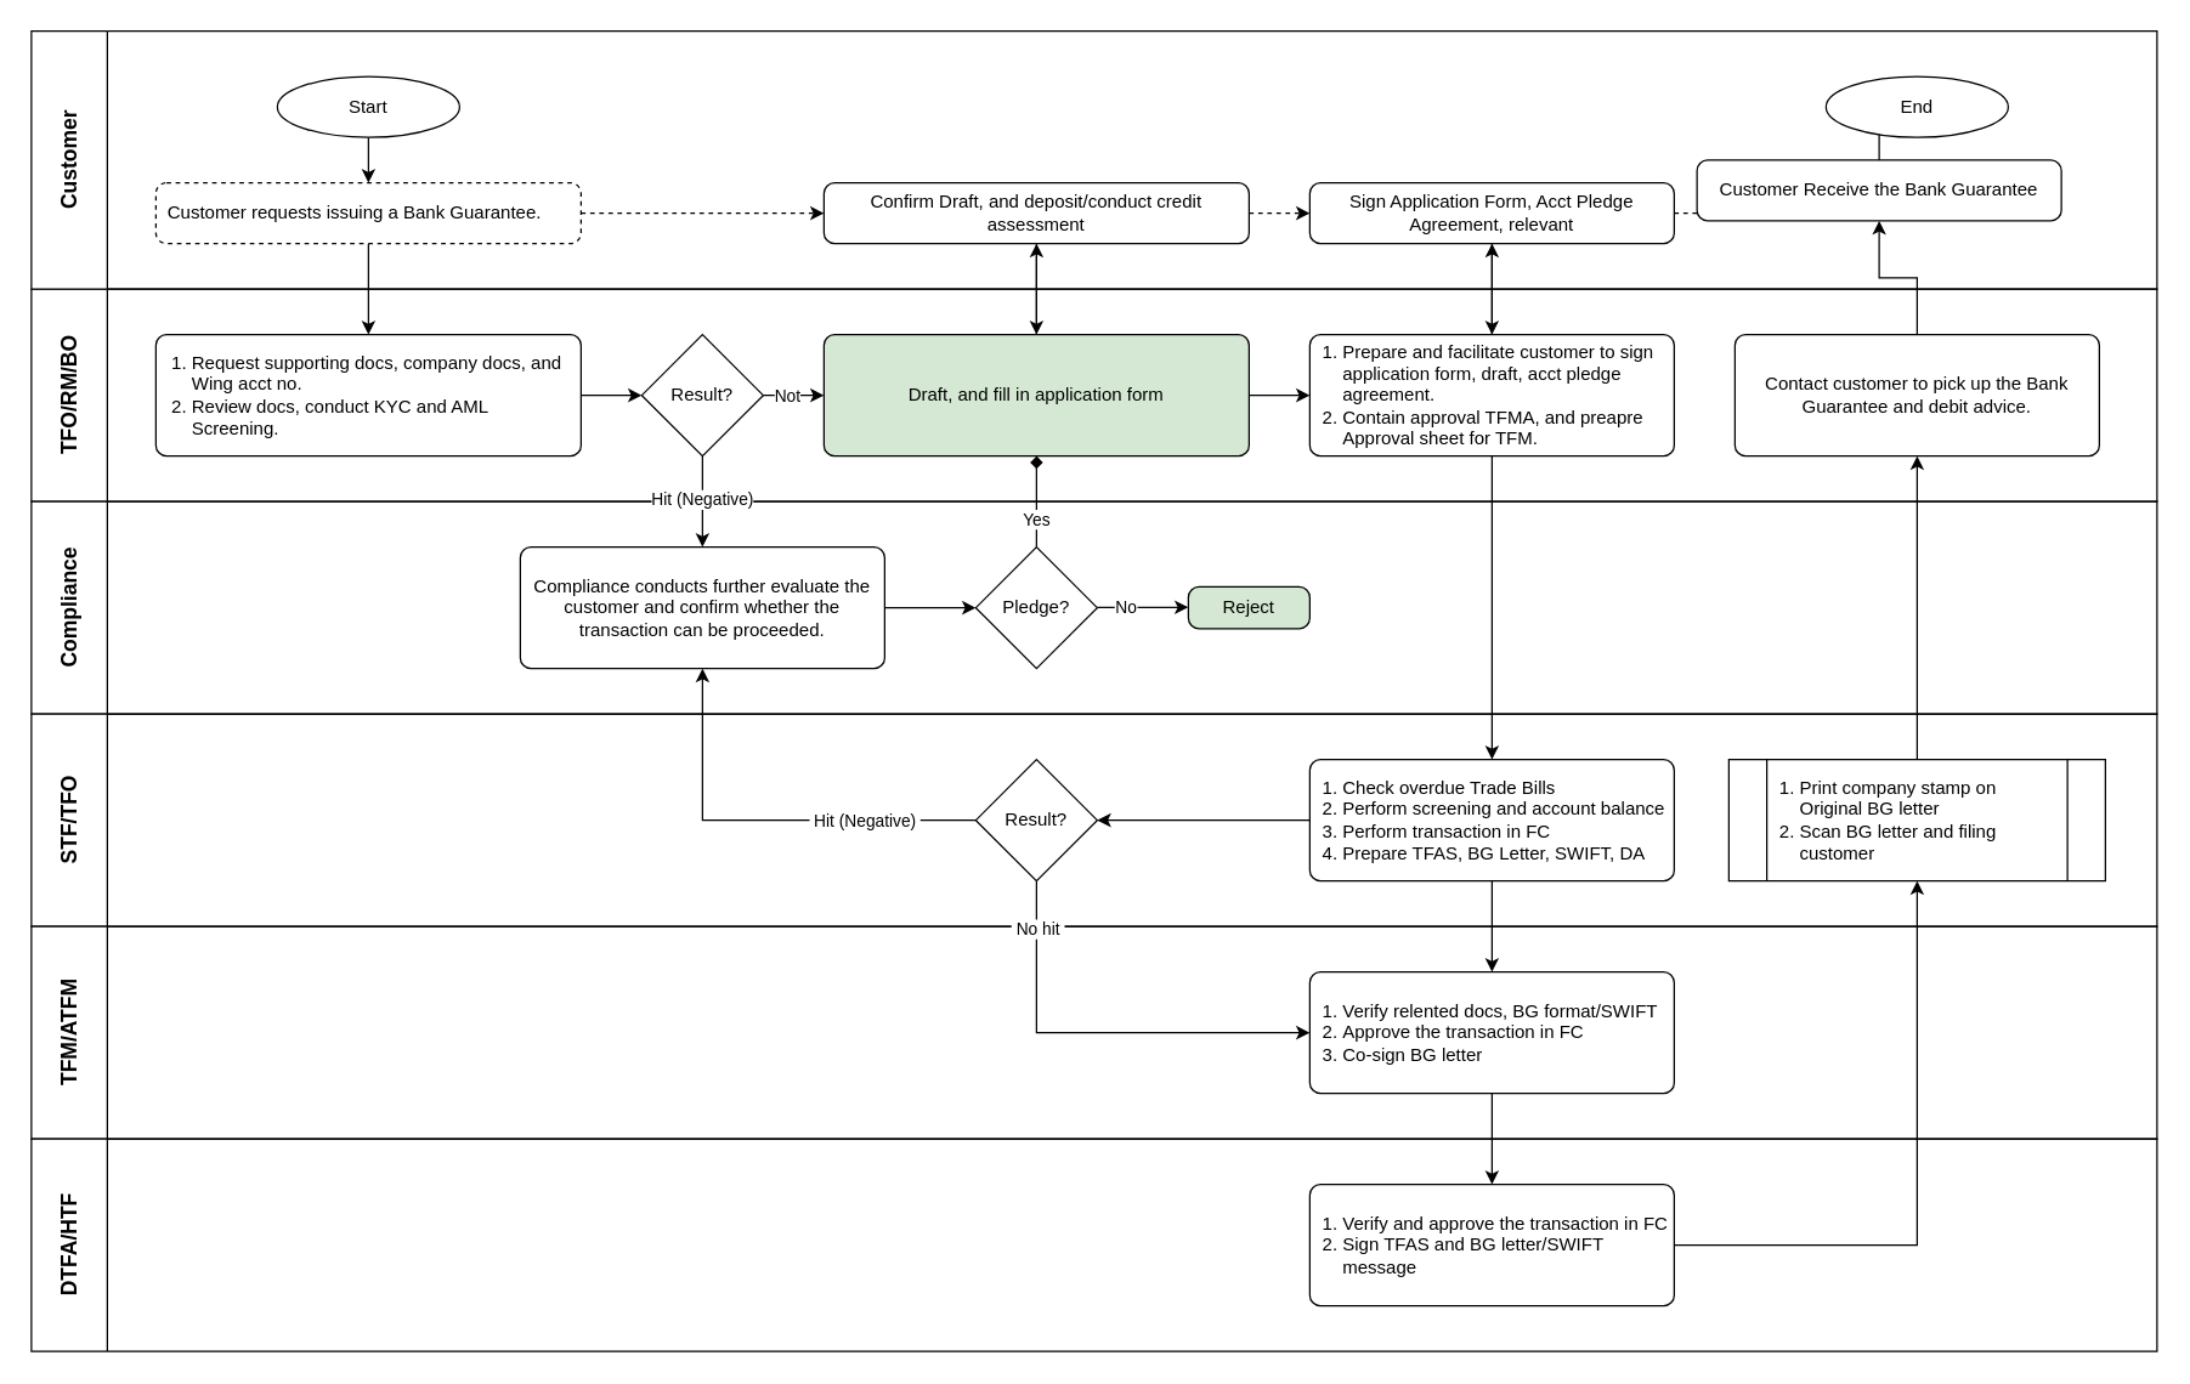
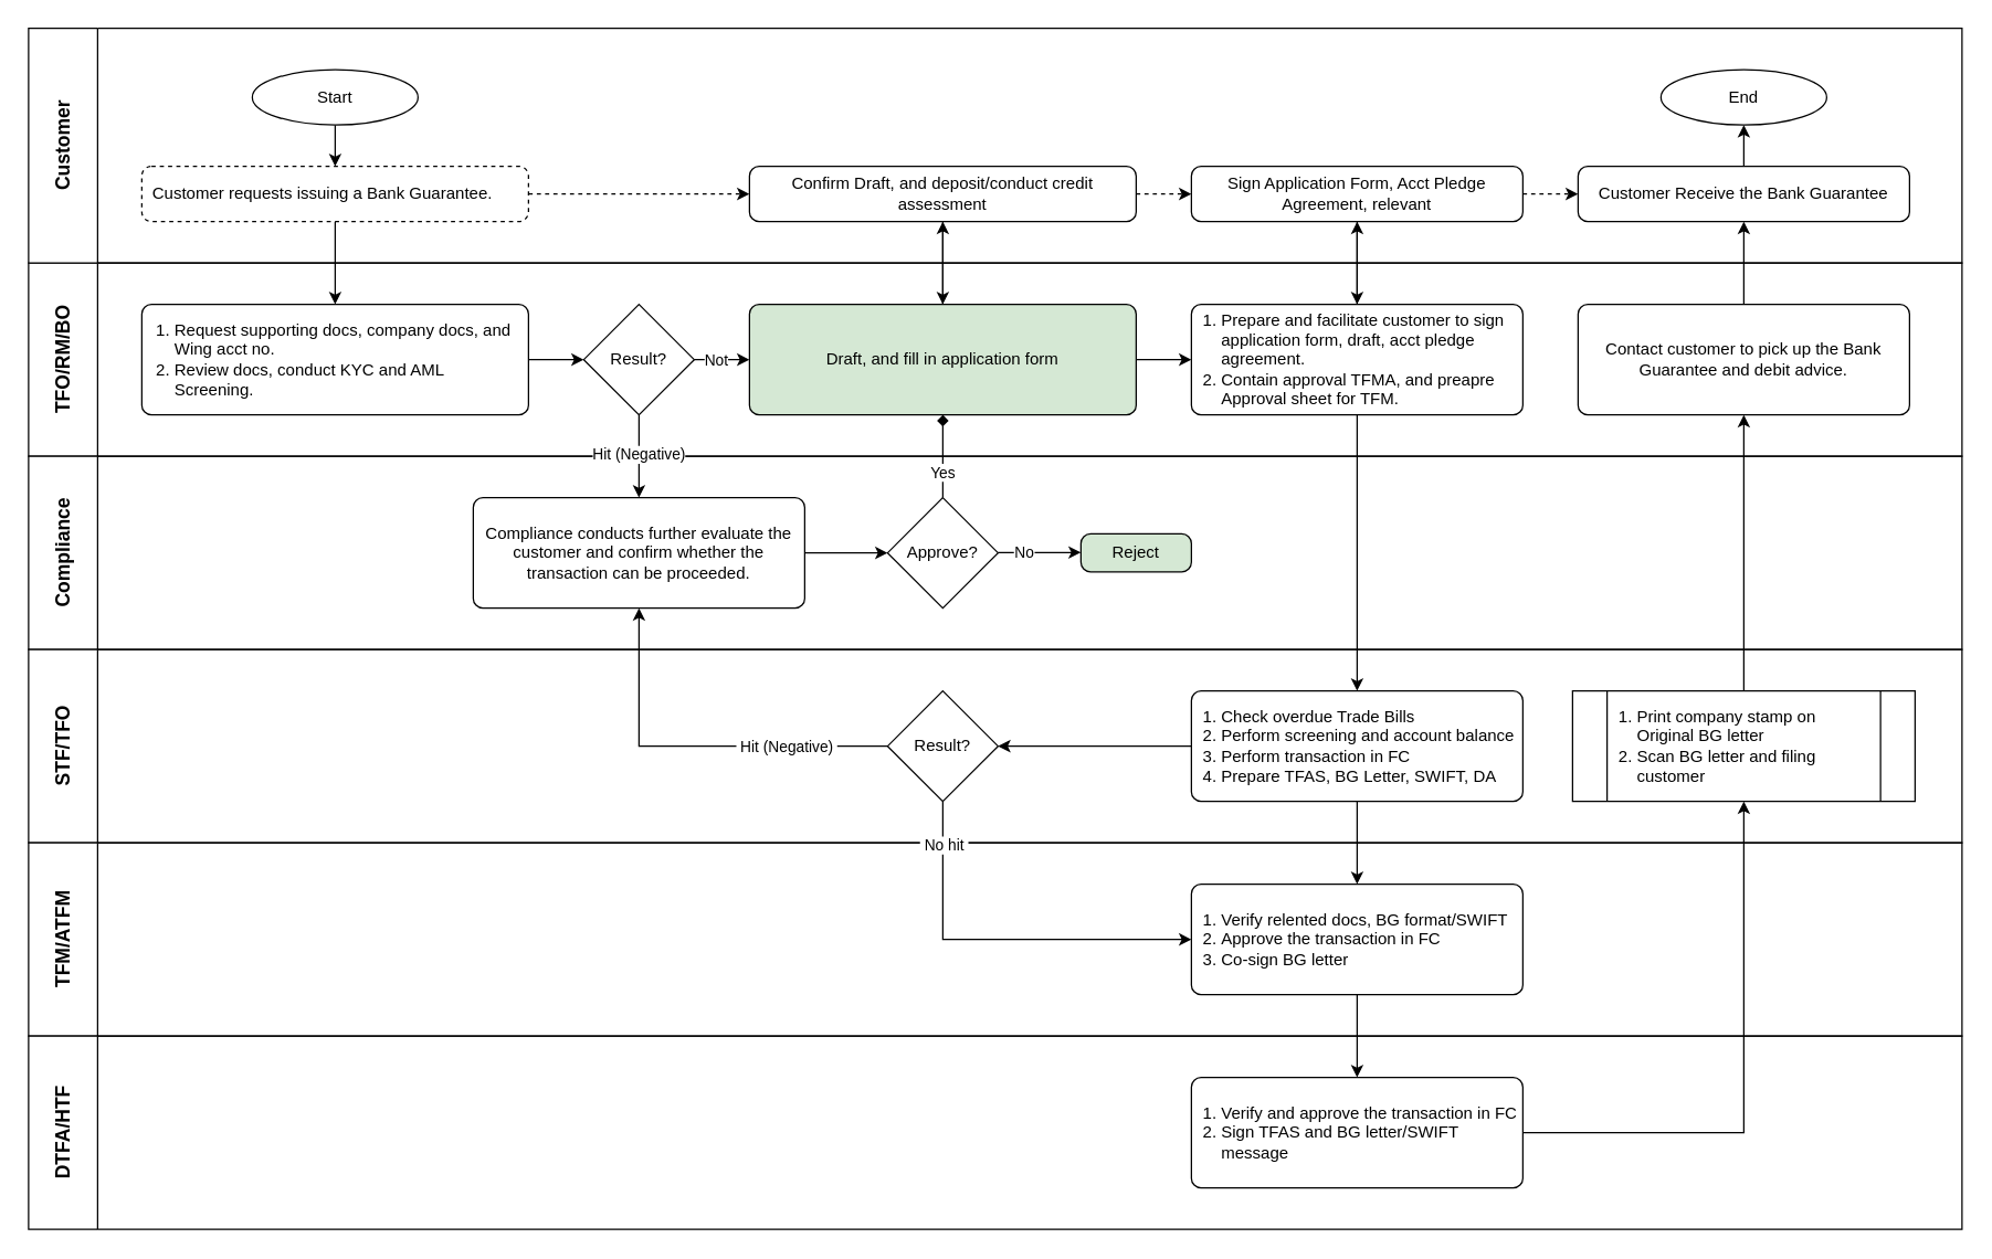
- <mxCell id="45" value="Customer Receive the Bank Guarantee" style="rounded=1;whiteSpace=wrap;html=1;absoluteArcSize=1;arcSize=14;strokeWidth=1;" parent="1" vertex="1"><mxGeometry x="1117" y="105" width="240" height="40" as="geometry" /></mxCell>
+ <mxCell id="45" value="Customer Receive the Bank Guarantee" style="rounded=1;whiteSpace=wrap;html=1;absoluteArcSize=1;arcSize=14;strokeWidth=1;" parent="1" vertex="1"><mxGeometry x="1142" y="120" width="240" height="40" as="geometry" /></mxCell>
- <mxCell id="26" value="Pledge?" style="strokeWidth=1;html=1;shape=mxgraph.flowchart.decision;whiteSpace=wrap;" parent="1" vertex="1"><mxGeometry x="642" y="360" width="80" height="80" as="geometry" /></mxCell>
+ <mxCell id="26" value="Approve?" style="strokeWidth=1;html=1;shape=mxgraph.flowchart.decision;whiteSpace=wrap;" parent="1" vertex="1"><mxGeometry x="642" y="360" width="80" height="80" as="geometry" /></mxCell>
